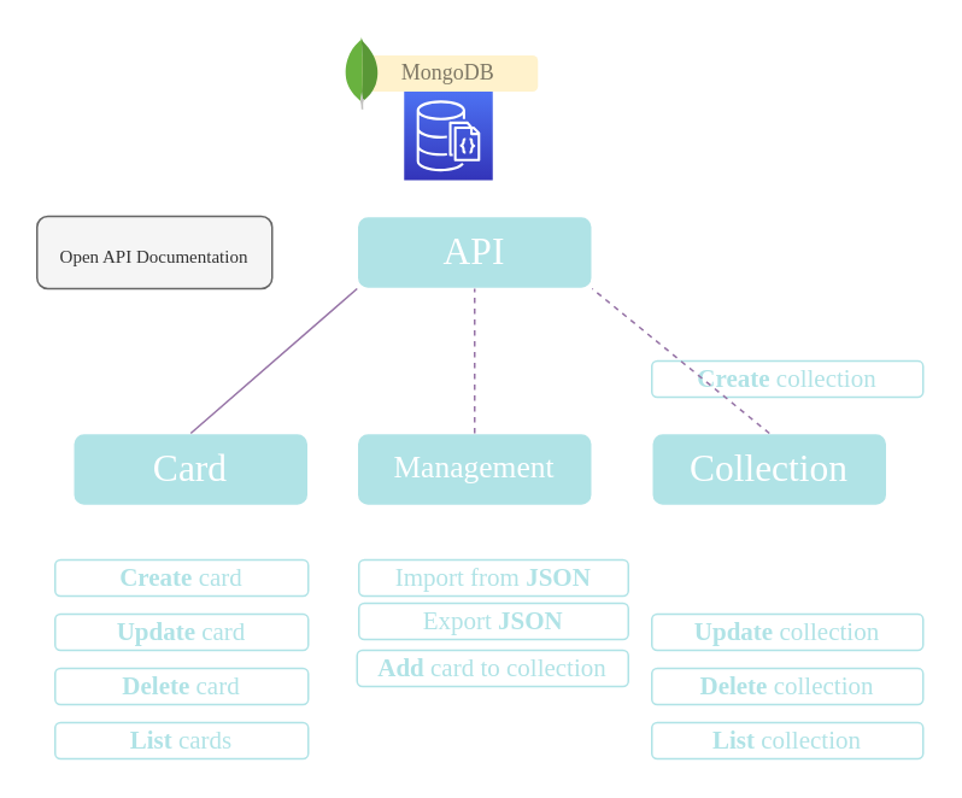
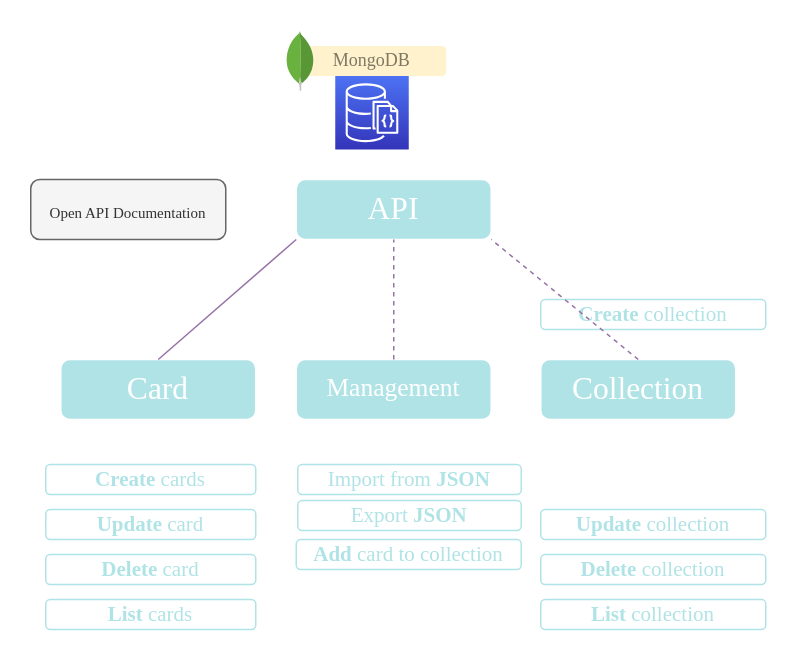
- <mxCell id="8" value="&lt;font face=&quot;Tahoma&quot; style=&quot;font-size: 14px;&quot;&gt;&lt;span style=&quot;font-size: 14px;&quot;&gt;Create&lt;/span&gt;&lt;span style=&quot;font-size: 14px; font-weight: 400;&quot;&gt; card&lt;br style=&quot;font-size: 14px;&quot;&gt;&lt;/span&gt;&lt;/font&gt;" style="rounded=1;whiteSpace=wrap;html=1;fillColor=#FFFFFF;strokeColor=#B0E3E6;fontStyle=1;fontColor=#B0E3E6;fontSize=14;" parent="1" vertex="1"><mxGeometry x="30" y="309" width="140" height="20" as="geometry" /></mxCell>
+ <mxCell id="8" value="&lt;font face=&quot;Tahoma&quot; style=&quot;font-size: 14px;&quot;&gt;&lt;span style=&quot;font-size: 14px;&quot;&gt;Create&lt;/span&gt;&lt;span style=&quot;font-size: 14px; font-weight: 400;&quot;&gt; cards&lt;br style=&quot;font-size: 14px;&quot;&gt;&lt;/span&gt;&lt;/font&gt;" style="rounded=1;whiteSpace=wrap;html=1;fillColor=#FFFFFF;strokeColor=#B0E3E6;fontStyle=1;fontColor=#B0E3E6;fontSize=14;" parent="1" vertex="1"><mxGeometry x="30" y="309" width="140" height="20" as="geometry" /></mxCell>
